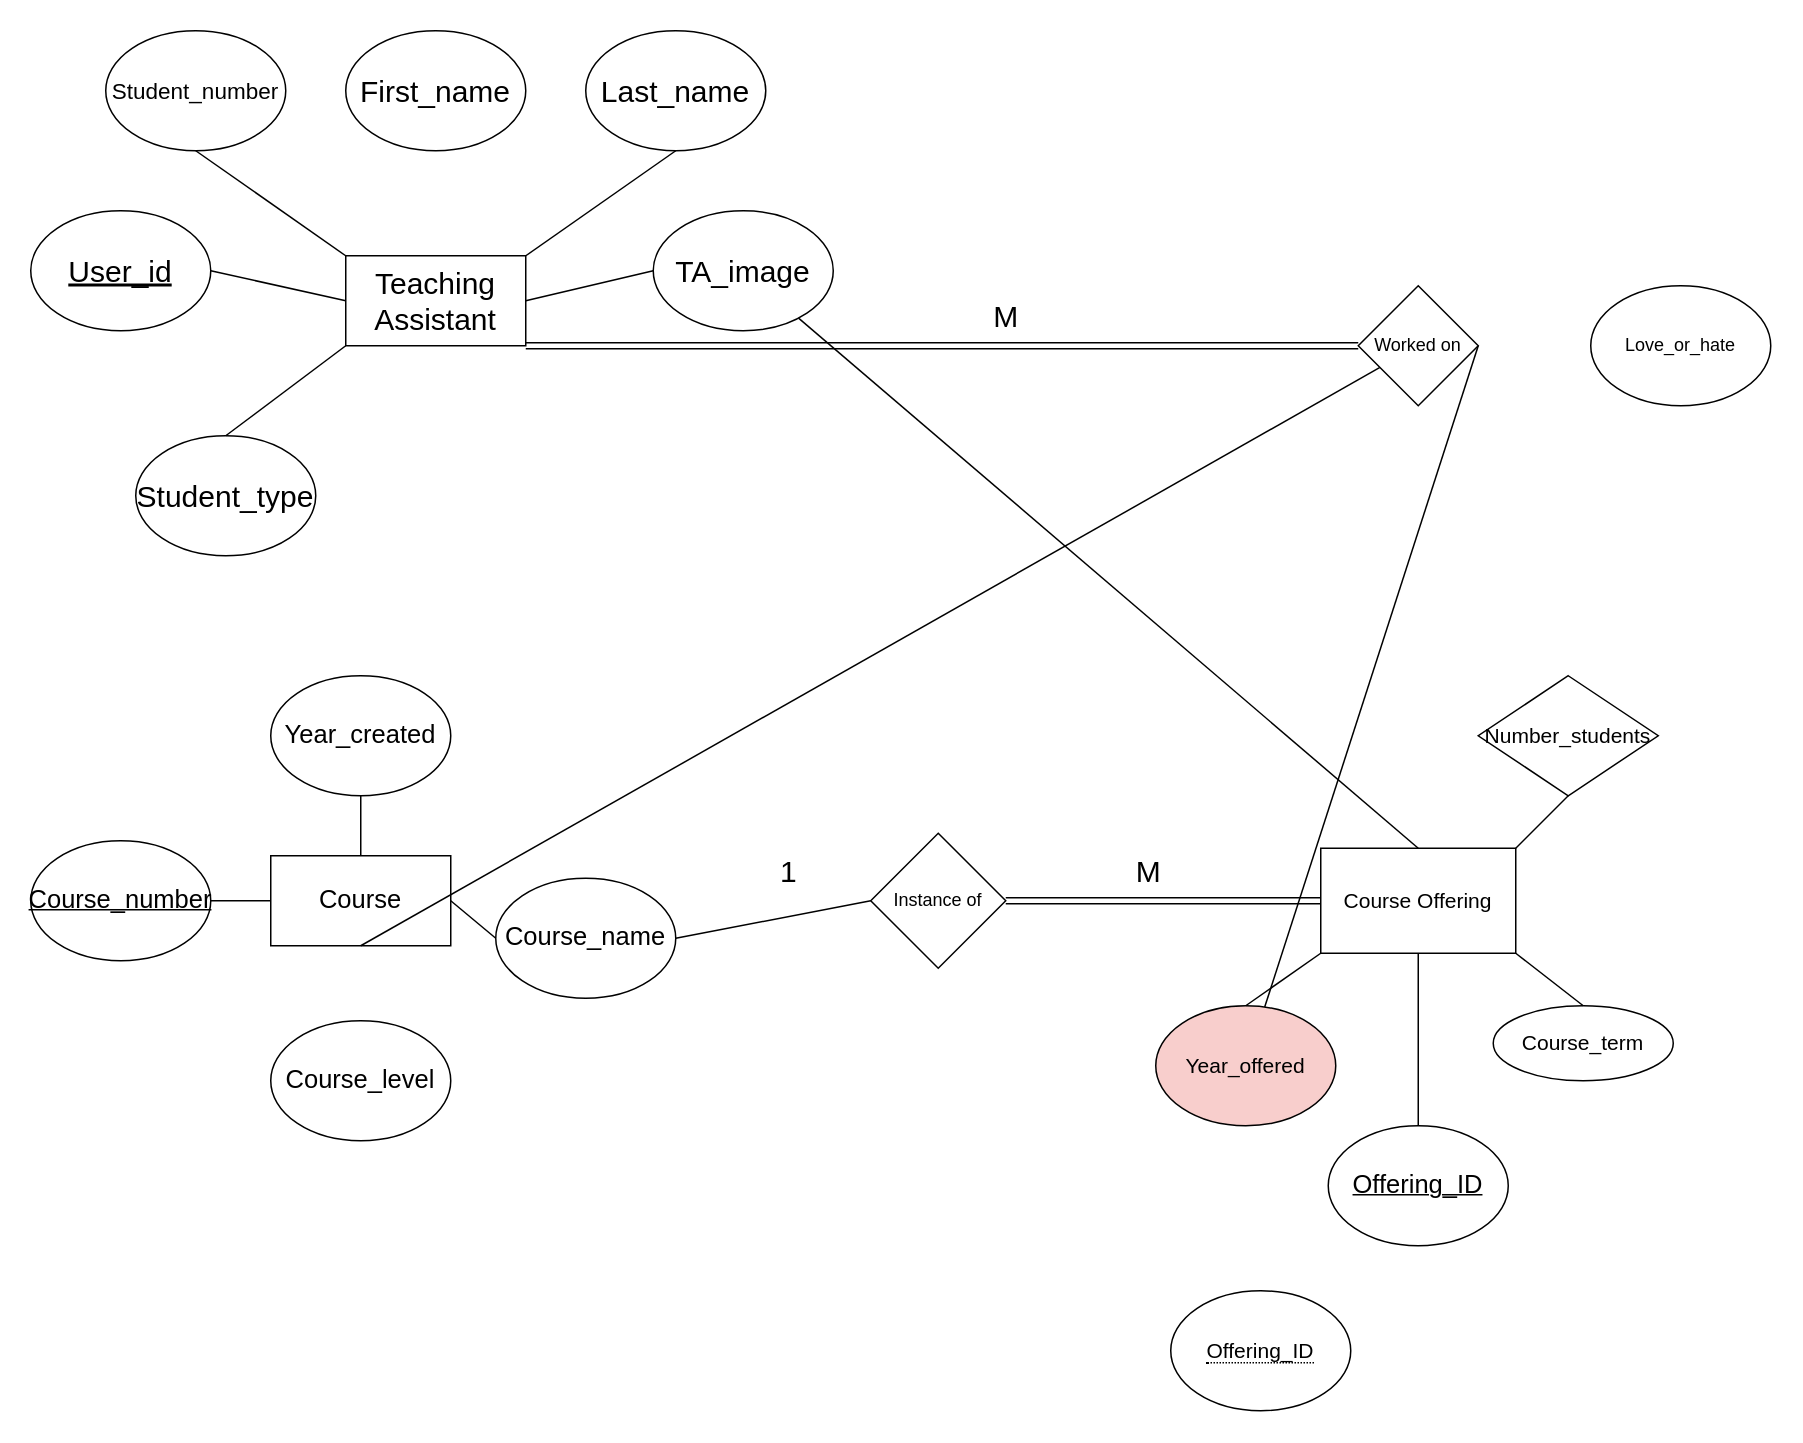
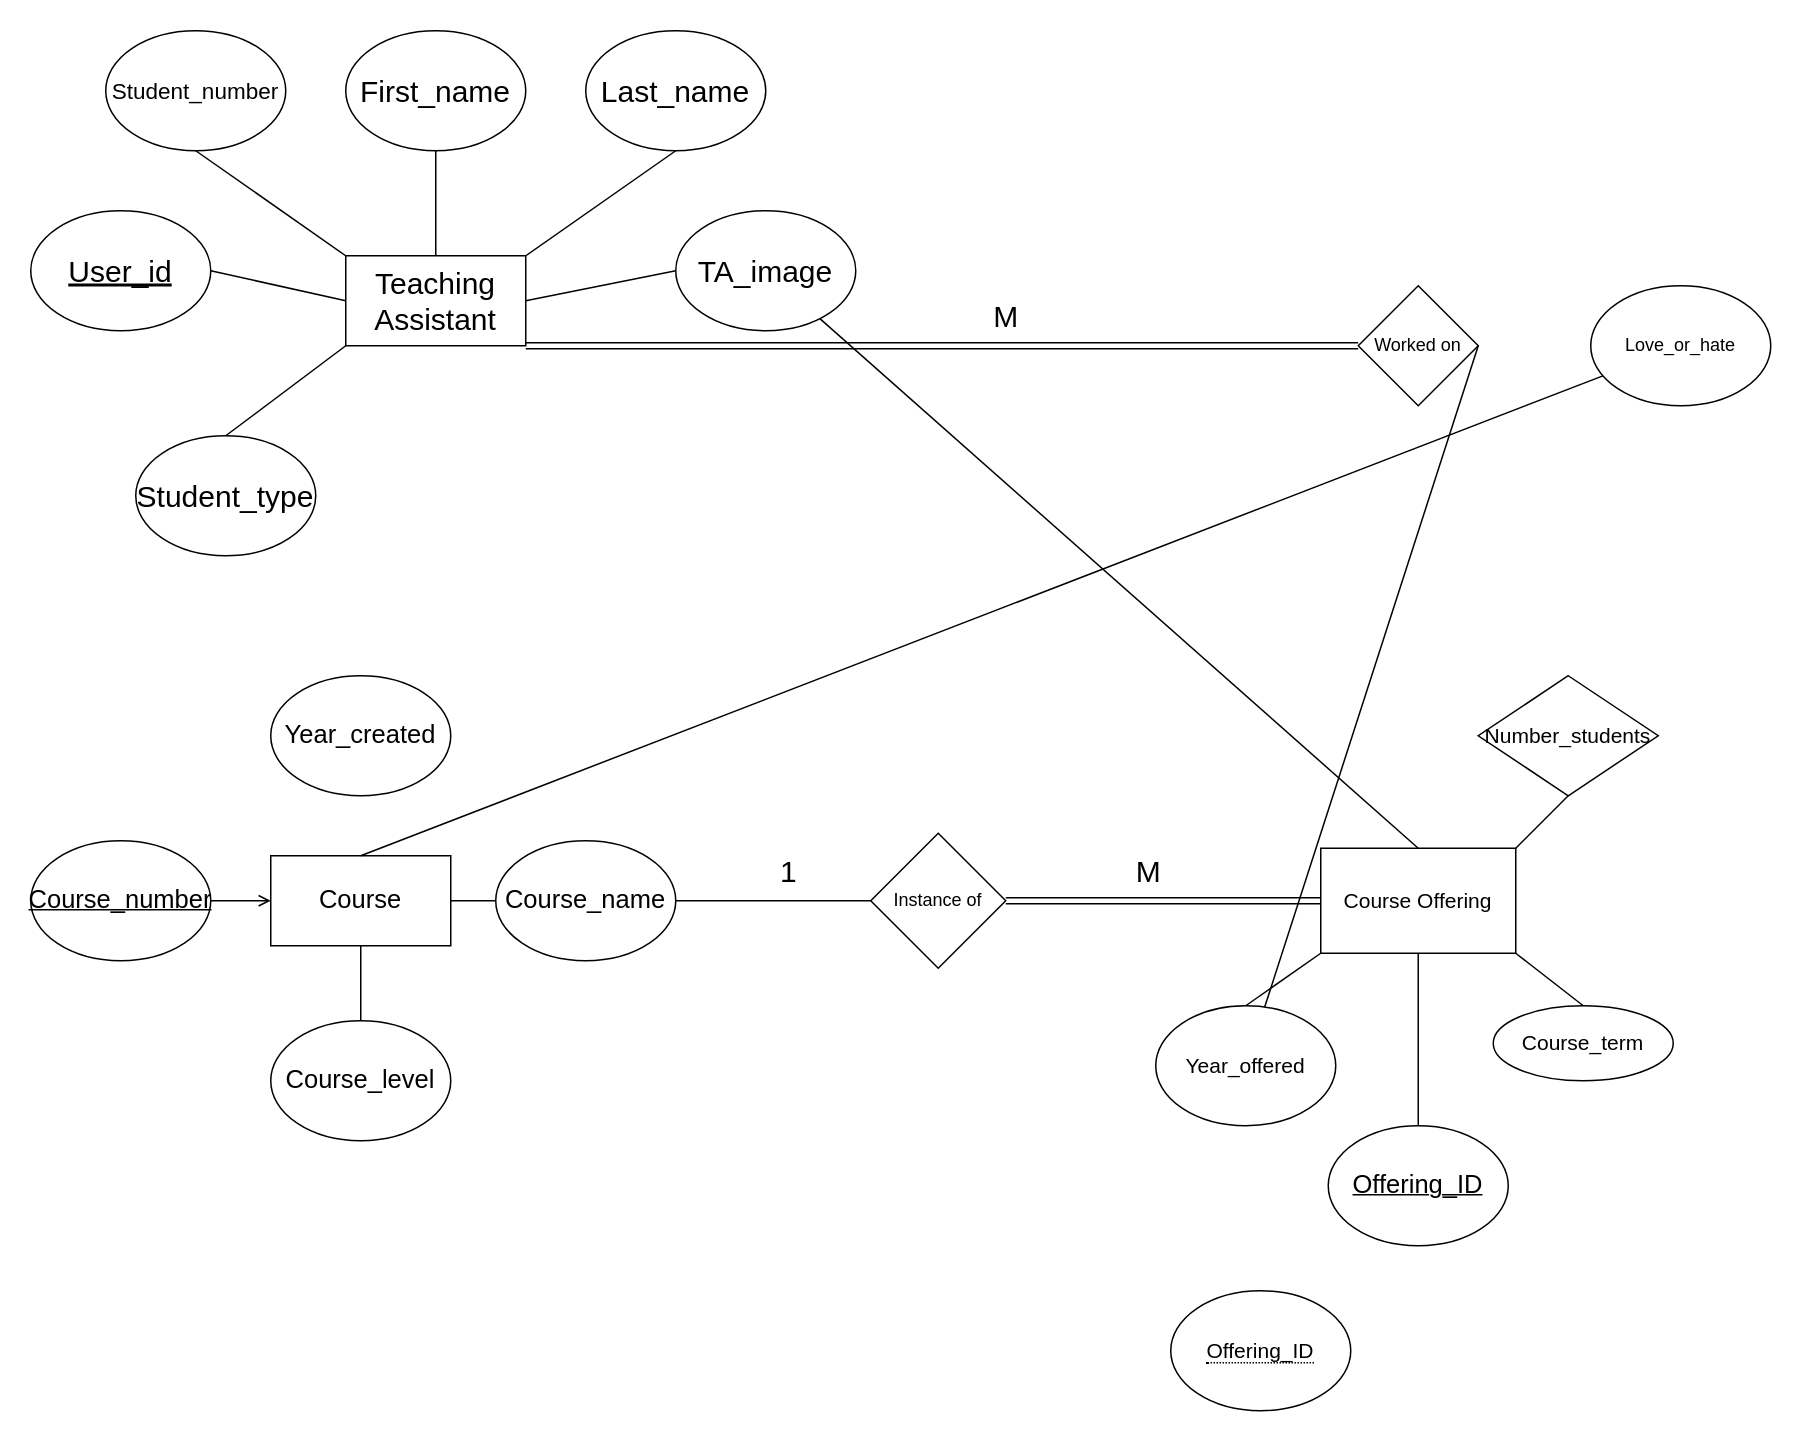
+ <mxCell id="10" value="" style="endArrow=none;html=1;rounded=0;entryX=0.5;entryY=0;entryDx=0;entryDy=0;exitX=0.5;exitY=1;exitDx=0;exitDy=0;" parent="1" source="3" target="2" edge="1"><mxGeometry width="50" height="50" relative="1" as="geometry"><mxPoint x="470" y="450" as="sourcePoint" /><mxPoint x="520" y="400" as="targetPoint" /></mxGeometry></mxCell>
- <mxCell id="8" value="TA_image" style="ellipse;whiteSpace=wrap;html=1;fontSize=20;" parent="1" vertex="1"><mxGeometry x="435" y="140" width="120" height="80" as="geometry" /></mxCell>
+ <mxCell id="8" value="TA_image" style="ellipse;whiteSpace=wrap;html=1;fontSize=20;" parent="1" vertex="1"><mxGeometry x="450" y="140" width="120" height="80" as="geometry" /></mxCell>
- <mxCell id="22" value="" style="endArrow=none;html=1;rounded=0;exitX=0.5;exitY=1;exitDx=0;exitDy=0;fontSize=17;" parent="1" source="15" target="38" edge="1"><mxGeometry width="50" height="50" relative="1" as="geometry"><mxPoint x="420" y="450" as="sourcePoint" /><mxPoint x="470" y="400" as="targetPoint" /></mxGeometry></mxCell>
+ <mxCell id="22" value="" style="endArrow=none;html=1;rounded=0;entryX=0.5;entryY=0;entryDx=0;entryDy=0;exitX=0.5;exitY=1;exitDx=0;exitDy=0;fontSize=17;" parent="1" source="15" target="18" edge="1"><mxGeometry width="50" height="50" relative="1" as="geometry"><mxPoint x="420" y="450" as="sourcePoint" /><mxPoint x="470" y="400" as="targetPoint" /></mxGeometry></mxCell>
- <mxCell id="20" value="" style="endArrow=none;html=1;rounded=0;exitX=0.5;exitY=0;exitDx=0;exitDy=0;entryX=0.5;entryY=1;entryDx=0;entryDy=0;fontSize=17;" parent="1" source="15" target="19" edge="1"><mxGeometry width="50" height="50" relative="1" as="geometry"><mxPoint x="420" y="450" as="sourcePoint" /><mxPoint x="470" y="400" as="targetPoint" /></mxGeometry></mxCell>
+ <mxCell id="20" value="" style="endArrow=none;html=1;rounded=0;exitX=0.5;exitY=0;exitDx=0;exitDy=0;fontSize=17;" parent="1" source="15" target="40" edge="1"><mxGeometry width="50" height="50" relative="1" as="geometry"><mxPoint x="420" y="450" as="sourcePoint" /><mxPoint x="470" y="400" as="targetPoint" /></mxGeometry></mxCell>
- <mxCell id="21" value="" style="endArrow=none;html=1;rounded=0;entryX=0;entryY=0.5;entryDx=0;entryDy=0;exitX=1;exitY=0.5;exitDx=0;exitDy=0;fontSize=17;" parent="1" source="16" target="15" edge="1"><mxGeometry width="50" height="50" relative="1" as="geometry"><mxPoint x="420" y="450" as="sourcePoint" /><mxPoint x="470" y="400" as="targetPoint" /></mxGeometry></mxCell>
+ <mxCell id="21" value="" style="endArrow=open;html=1;rounded=0;entryX=0;entryY=0.5;entryDx=0;entryDy=0;exitX=1;exitY=0.5;exitDx=0;exitDy=0;fontSize=17;" parent="1" source="16" target="15" edge="1"><mxGeometry width="50" height="50" relative="1" as="geometry"><mxPoint x="420" y="450" as="sourcePoint" /><mxPoint x="470" y="400" as="targetPoint" /></mxGeometry></mxCell>
- <mxCell id="17" value="Course_name" style="ellipse;whiteSpace=wrap;html=1;fontSize=17;" parent="1" vertex="1"><mxGeometry x="330" y="585" width="120" height="80" as="geometry" /></mxCell>
+ <mxCell id="17" value="Course_name" style="ellipse;whiteSpace=wrap;html=1;fontSize=17;" parent="1" vertex="1"><mxGeometry x="330" y="560" width="120" height="80" as="geometry" /></mxCell>
- <mxCell id="28" value="Year_offered" style="ellipse;whiteSpace=wrap;html=1;fontSize=14;fillColor=#f8cecc;" parent="1" vertex="1"><mxGeometry x="770" y="670" width="120" height="80" as="geometry" /></mxCell>
+ <mxCell id="28" value="Year_offered" style="ellipse;whiteSpace=wrap;html=1;fontSize=14;" parent="1" vertex="1"><mxGeometry x="770" y="670" width="120" height="80" as="geometry" /></mxCell>
